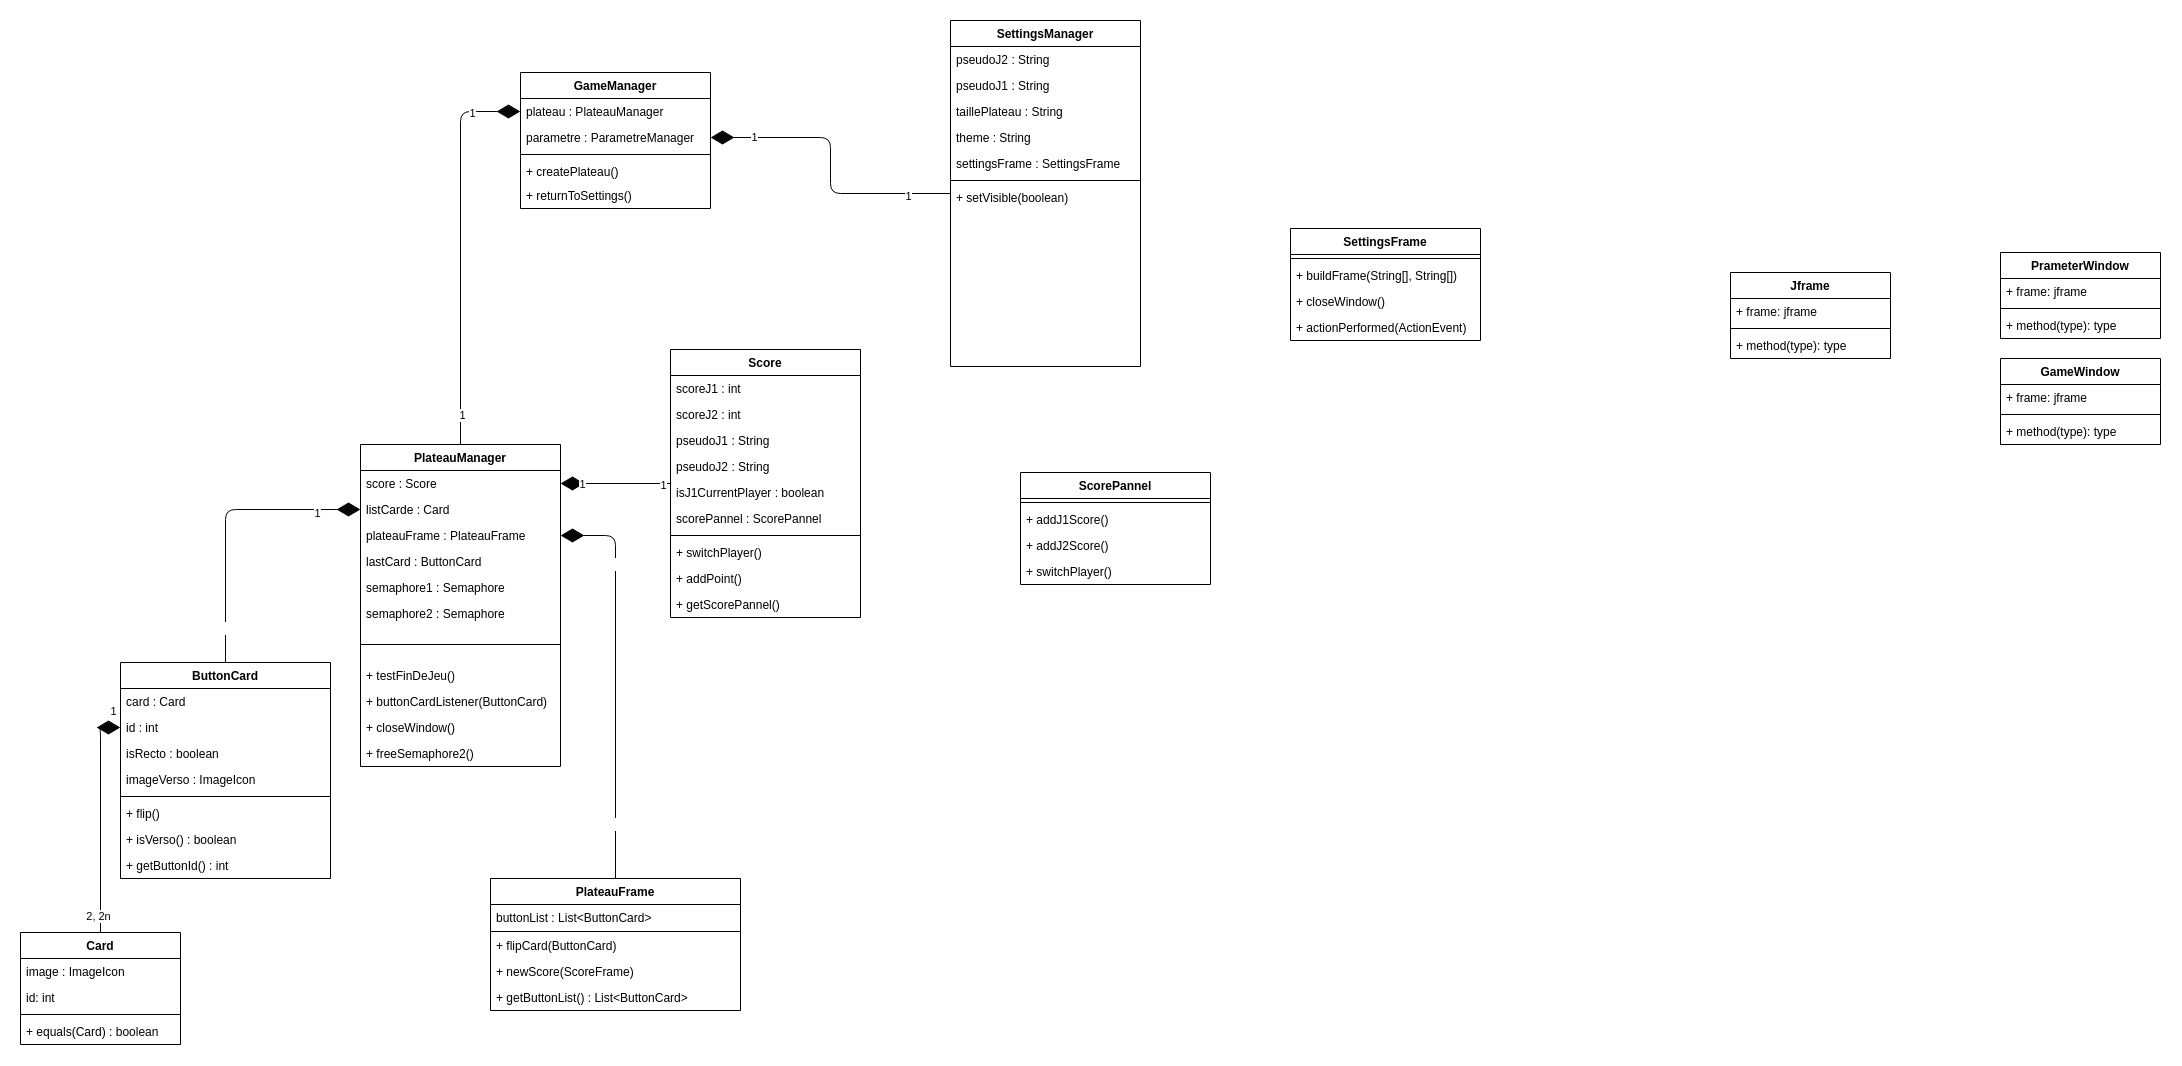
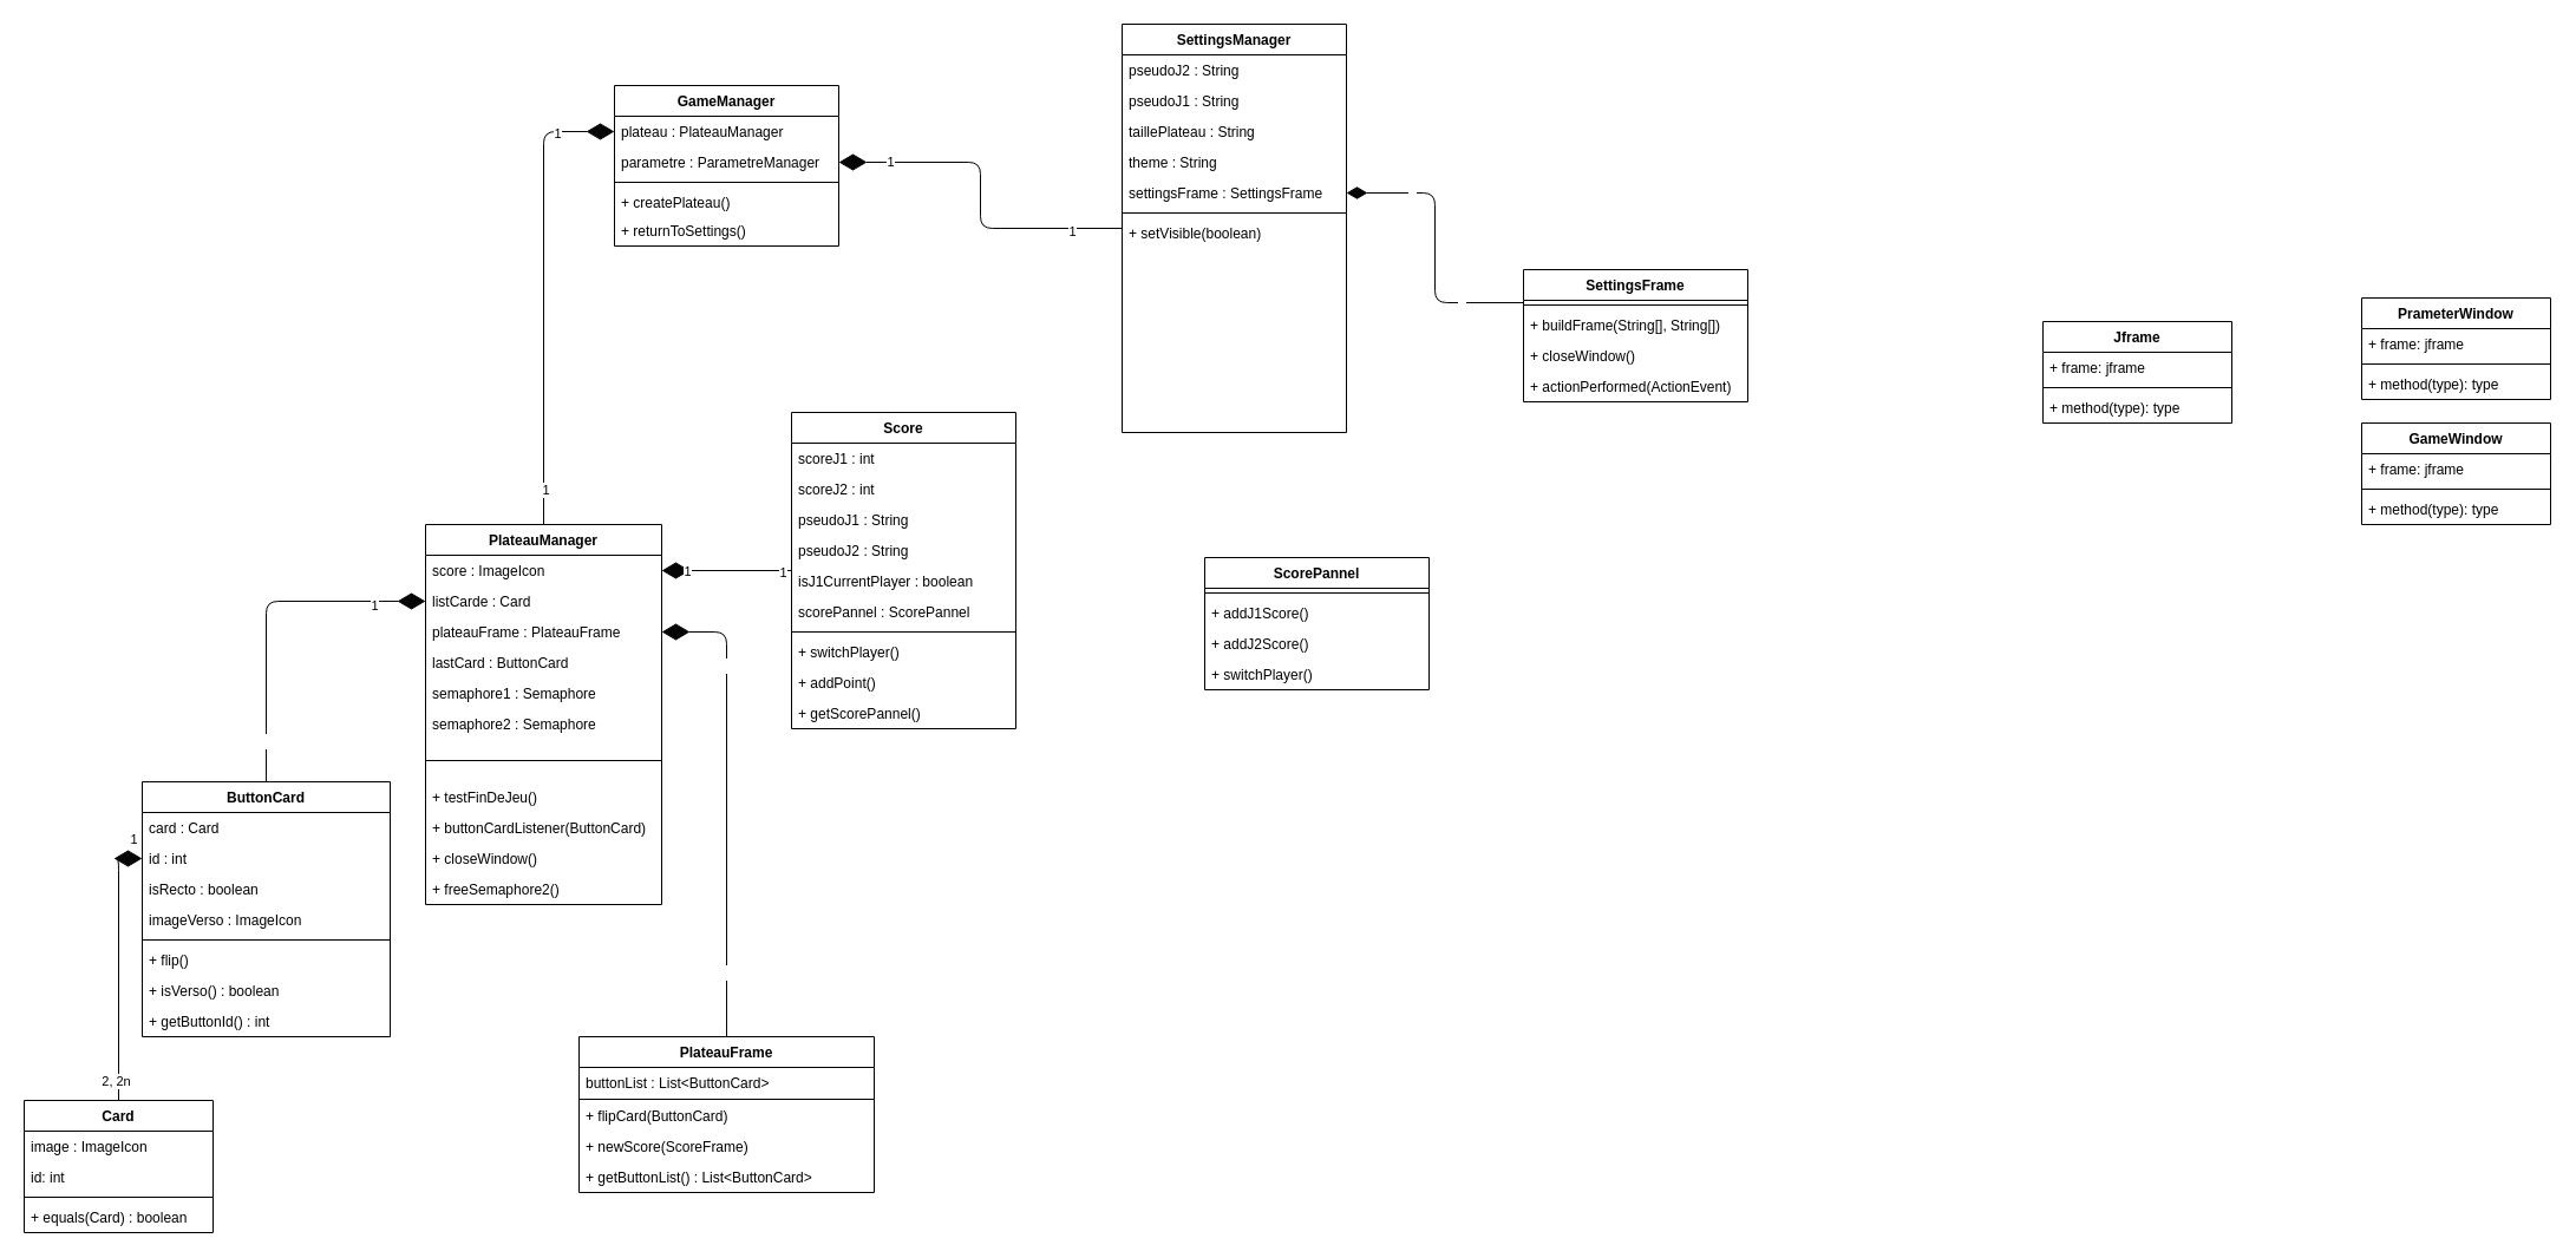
+ <mxCell id="86" style="edgeStyle=orthogonalEdgeStyle;html=1;entryX=1;entryY=0.5;entryDx=0;entryDy=0;endArrow=diamondThin;endFill=1;strokeColor=#050505;strokeWidth=1;endSize=15;exitX=0;exitY=0.25;exitDx=0;exitDy=0;" parent="1" source="89" target="77" edge="1"><mxGeometry relative="1" as="geometry" /></mxCell>
+ <mxCell id="87" value="1" style="edgeLabel;html=1;align=center;verticalAlign=middle;resizable=0;points=[];fontColor=#FFFFFF;" parent="86" vertex="1" connectable="0"><mxGeometry x="0.545" y="1" relative="1" as="geometry"><mxPoint as="offset" /></mxGeometry></mxCell>
+ <mxCell id="88" value="1" style="edgeLabel;html=1;align=center;verticalAlign=middle;resizable=0;points=[];fontColor=#FFFFFF;" parent="86" vertex="1" connectable="0"><mxGeometry x="-0.564" y="-1" relative="1" as="geometry"><mxPoint as="offset" /></mxGeometry></mxCell>
- <mxCell id="38" value="score : Score" style="text;strokeColor=none;fillColor=none;align=left;verticalAlign=top;spacingLeft=4;spacingRight=4;overflow=hidden;rotatable=0;points=[[0,0.5],[1,0.5]];portConstraint=eastwest;" parent="37" vertex="1"><mxGeometry y="26" width="200" height="26" as="geometry" /></mxCell>
+ <mxCell id="38" value="score : ImageIcon" style="text;strokeColor=none;fillColor=none;align=left;verticalAlign=top;spacingLeft=4;spacingRight=4;overflow=hidden;rotatable=0;points=[[0,0.5],[1,0.5]];portConstraint=eastwest;" parent="37" vertex="1"><mxGeometry y="26" width="200" height="26" as="geometry" /></mxCell>
